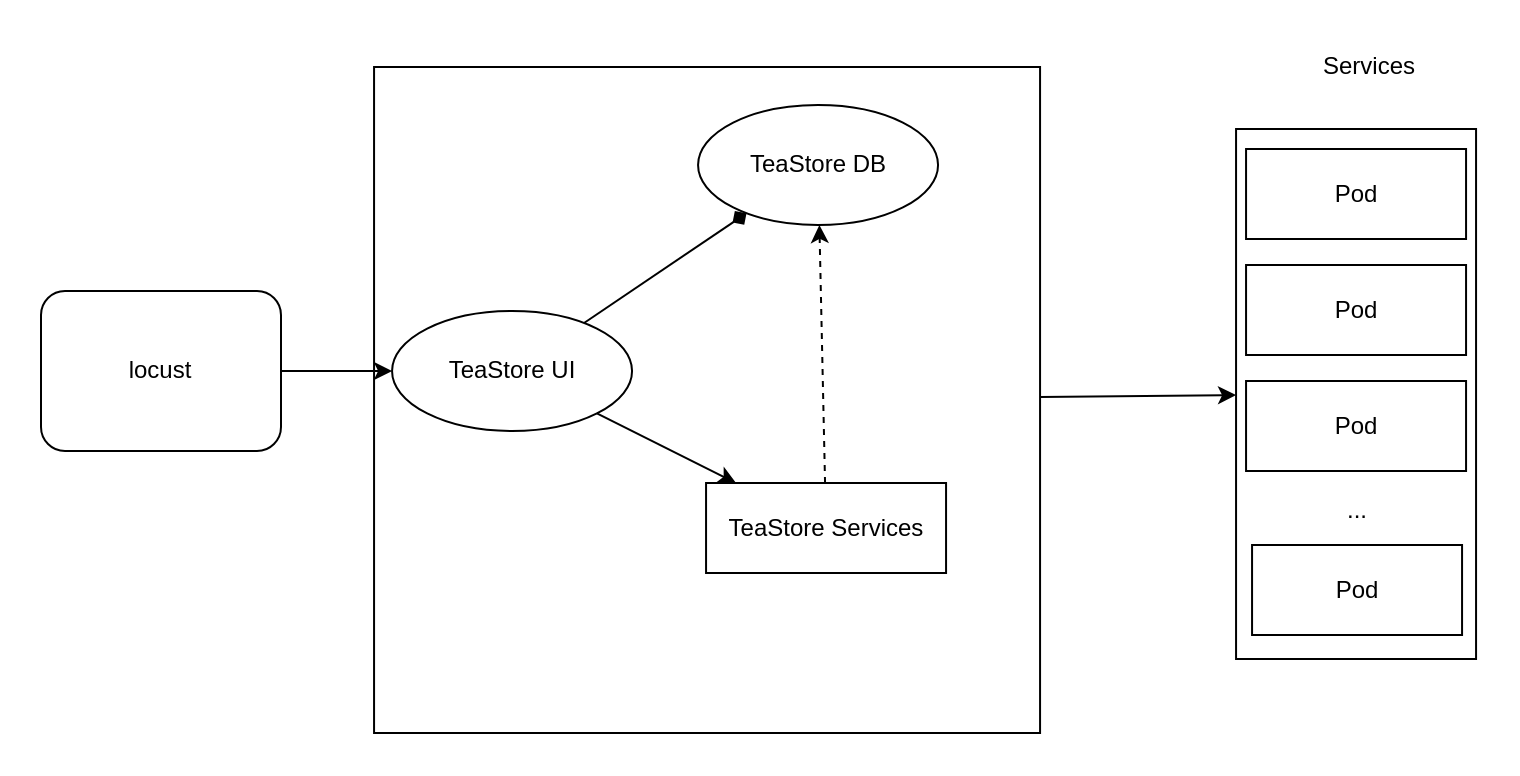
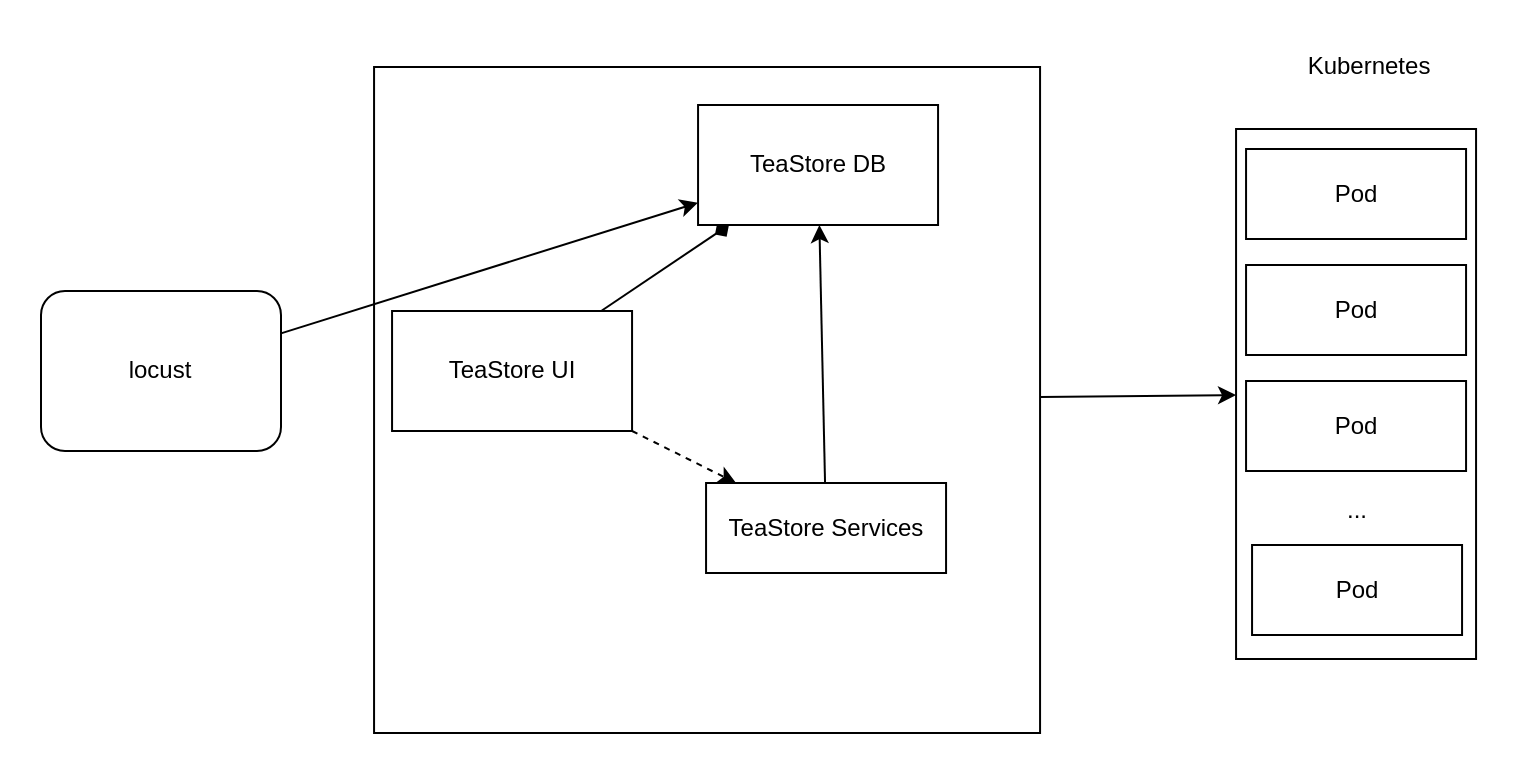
- <mxCell id="18" value="Services" style="text;html=1;align=center;verticalAlign=middle;resizable=0;points=[];autosize=1;strokeColor=none;fillColor=none;" vertex="1" parent="1"><mxGeometry x="644.53" y="20" width="79" height="26" as="geometry" /></mxCell>
+ <mxCell id="18" value="Kubernetes" style="text;html=1;align=center;verticalAlign=middle;resizable=0;points=[];autosize=1;strokeColor=none;fillColor=none;" vertex="1" parent="1"><mxGeometry x="644.53" y="20" width="79" height="26" as="geometry" /></mxCell>
- <mxCell id="9" value="TeaStore DB" style="ellipse;whiteSpace=wrap;html=1;fillColor=default;" vertex="1" parent="1"><mxGeometry x="348.53" y="52" width="120" height="60" as="geometry" /></mxCell>
+ <mxCell id="9" value="TeaStore DB" style="rounded=0;whiteSpace=wrap;html=1;fillColor=default;" vertex="1" parent="1"><mxGeometry x="348.53" y="52" width="120" height="60" as="geometry" /></mxCell>
- <mxCell id="10" style="edgeStyle=none;html=1;dashed=1;" edge="1" parent="1" source="11" target="9"><mxGeometry relative="1" as="geometry" /></mxCell>
+ <mxCell id="10" style="edgeStyle=none;html=1;" edge="1" parent="1" source="11" target="9"><mxGeometry relative="1" as="geometry" /></mxCell>
- <mxCell id="4" style="edgeStyle=none;html=1;" edge="1" parent="1" source="5" target="8"><mxGeometry relative="1" as="geometry"><mxPoint x="155.004" y="194.213" as="sourcePoint" /></mxGeometry></mxCell>
+ <mxCell id="4" style="edgeStyle=none;html=1;" edge="1" parent="1" source="5" target="9"><mxGeometry relative="1" as="geometry"><mxPoint x="155.004" y="194.213" as="sourcePoint" /></mxGeometry></mxCell>
- <mxCell id="8" value="TeaStore UI" style="ellipse;whiteSpace=wrap;html=1;fillColor=default;" vertex="1" parent="1"><mxGeometry x="195.53" y="155" width="120" height="60" as="geometry" /></mxCell>
+ <mxCell id="8" value="TeaStore UI" style="rounded=0;whiteSpace=wrap;html=1;fillColor=default;" vertex="1" parent="1"><mxGeometry x="195.53" y="155" width="120" height="60" as="geometry" /></mxCell>
- <mxCell id="7" style="edgeStyle=none;html=1;" edge="1" parent="1" source="8" target="11"><mxGeometry relative="1" as="geometry" /></mxCell>
+ <mxCell id="7" style="edgeStyle=none;html=1;dashed=1;" edge="1" parent="1" source="8" target="11"><mxGeometry relative="1" as="geometry" /></mxCell>
